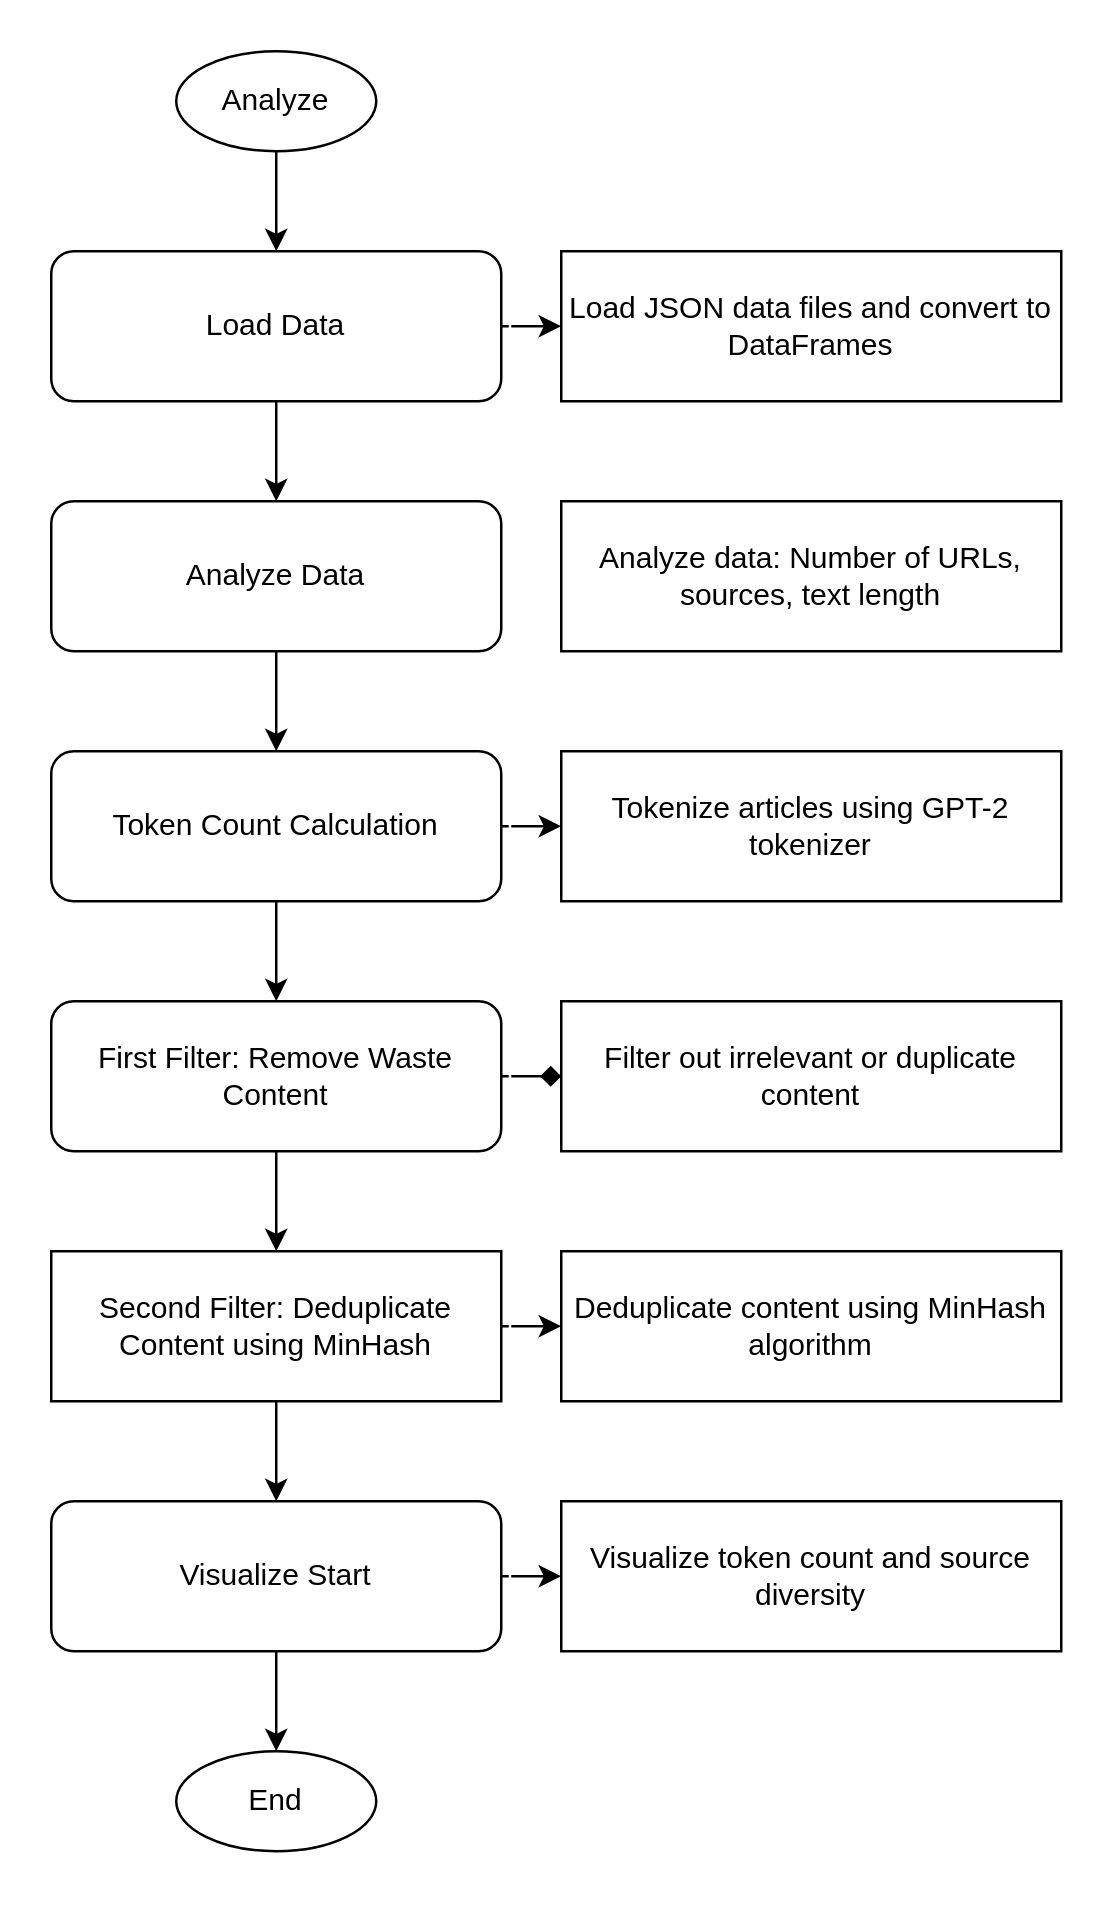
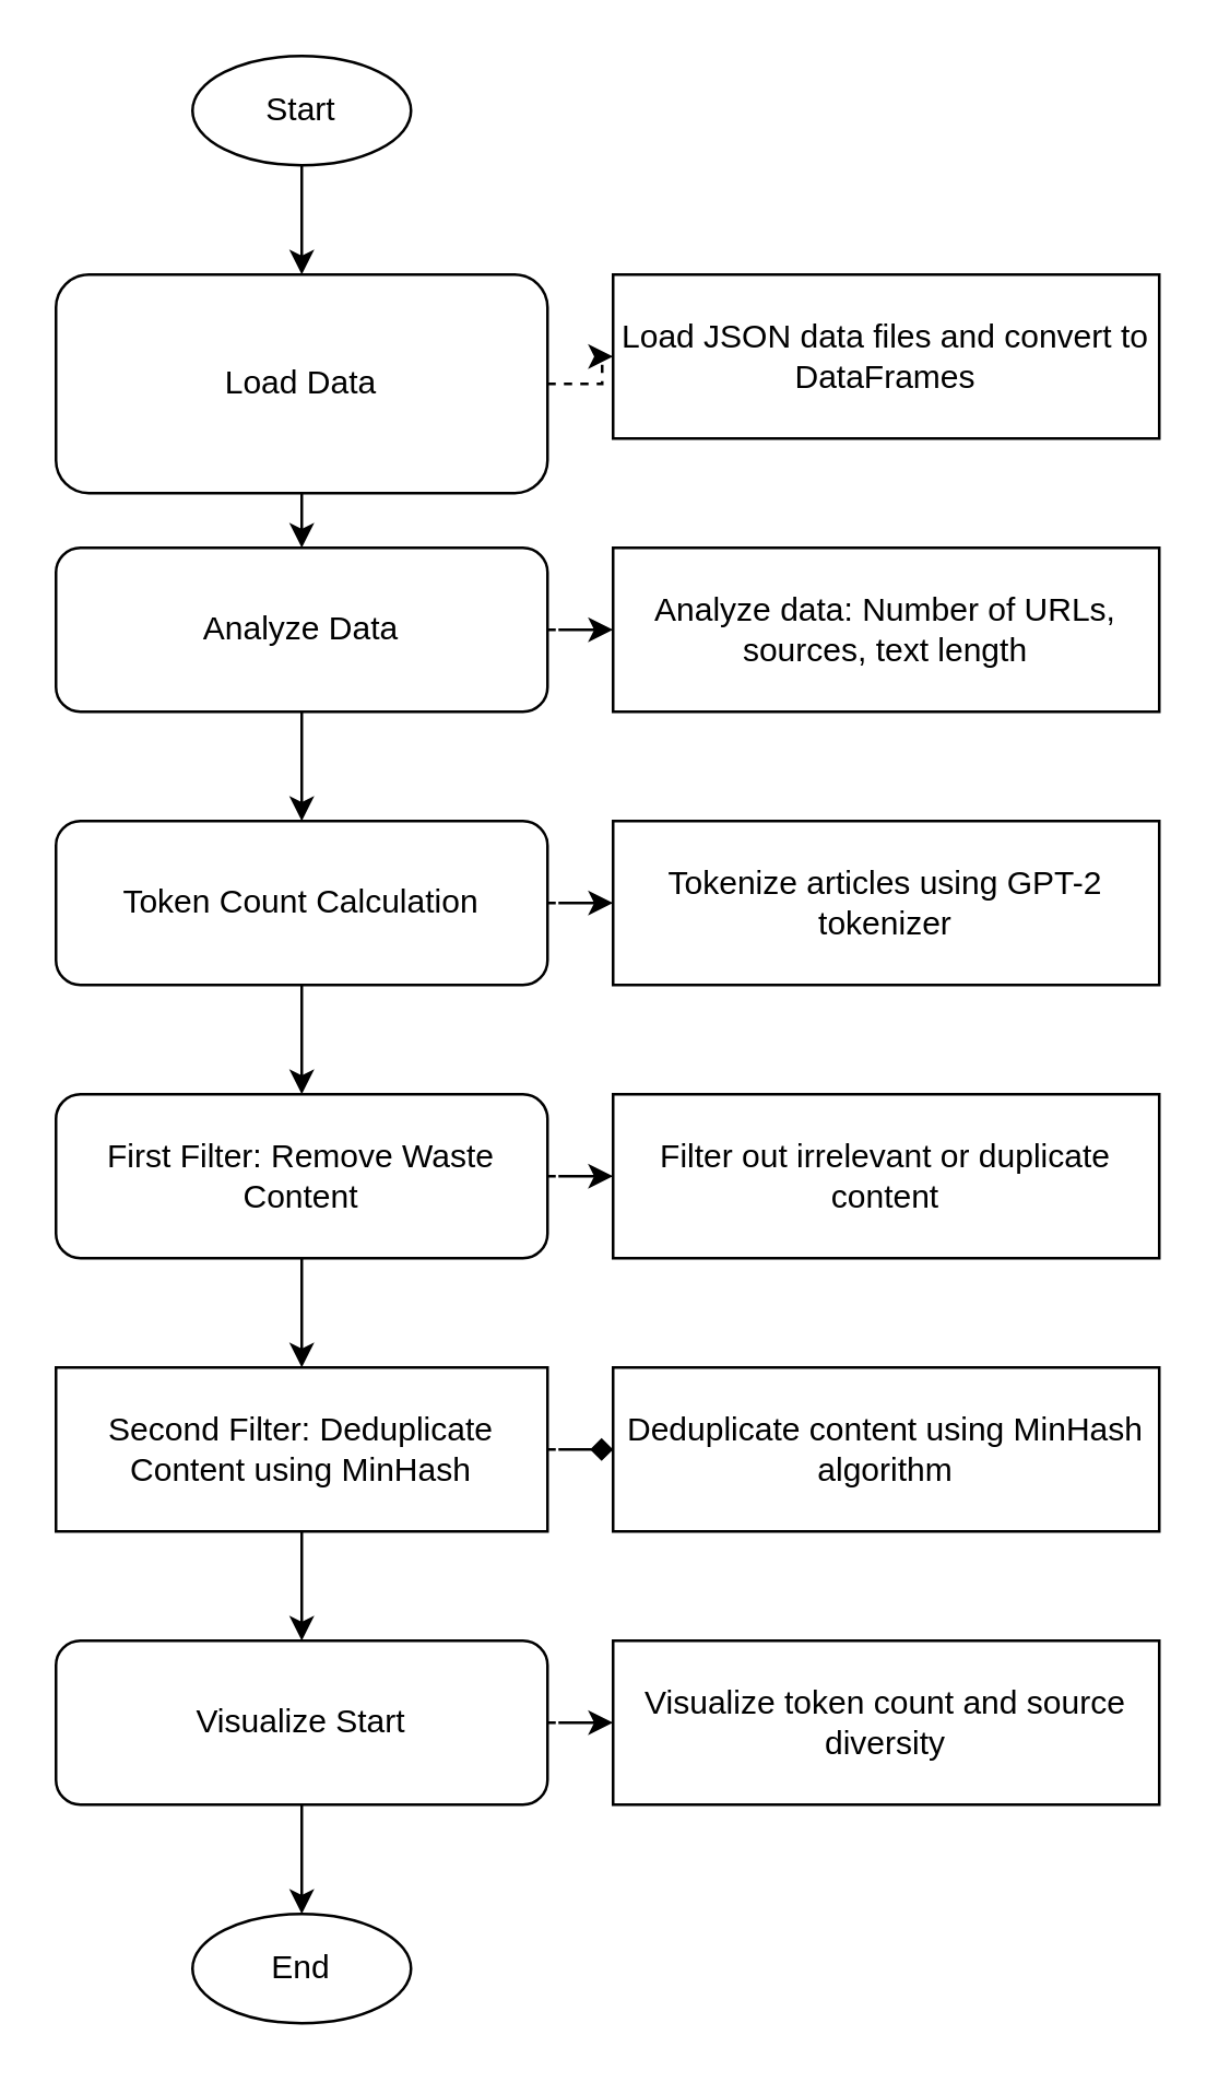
- <mxCell id="2" value="Analyze" style="ellipse;whiteSpace=wrap;html=1;" parent="1" vertex="1"><mxGeometry x="70" y="20" width="80" height="40" as="geometry" /></mxCell>
+ <mxCell id="2" value="Start" style="ellipse;whiteSpace=wrap;html=1;" parent="1" vertex="1"><mxGeometry x="70" y="20" width="80" height="40" as="geometry" /></mxCell>
- <mxCell id="3" value="Load Data" style="rounded=1;whiteSpace=wrap;html=1;" parent="1" vertex="1"><mxGeometry x="20" y="100" width="180" height="60" as="geometry" /></mxCell>
+ <mxCell id="3" value="Load Data" style="rounded=1;whiteSpace=wrap;html=1;" parent="1" vertex="1"><mxGeometry x="20" y="100" width="180" height="80" as="geometry" /></mxCell>
+ <mxCell id="24" style="edgeStyle=orthogonalEdgeStyle;rounded=0;orthogonalLoop=1;jettySize=auto;html=1;dashed=1;" parent="1" source="4" target="18" edge="1"><mxGeometry relative="1" as="geometry" /></mxCell>
- <mxCell id="26" style="edgeStyle=orthogonalEdgeStyle;rounded=0;orthogonalLoop=1;jettySize=auto;html=1;dashed=1;endArrow=diamond;" parent="1" source="6" target="20" edge="1"><mxGeometry relative="1" as="geometry" /></mxCell>
+ <mxCell id="26" style="edgeStyle=orthogonalEdgeStyle;rounded=0;orthogonalLoop=1;jettySize=auto;html=1;dashed=1;" parent="1" source="6" target="20" edge="1"><mxGeometry relative="1" as="geometry" /></mxCell>
- <mxCell id="27" style="edgeStyle=orthogonalEdgeStyle;rounded=0;orthogonalLoop=1;jettySize=auto;html=1;dashed=1;" parent="1" source="7" target="21" edge="1"><mxGeometry relative="1" as="geometry" /></mxCell>
+ <mxCell id="27" style="edgeStyle=orthogonalEdgeStyle;rounded=0;orthogonalLoop=1;jettySize=auto;html=1;dashed=1;endArrow=diamond;" parent="1" source="7" target="21" edge="1"><mxGeometry relative="1" as="geometry" /></mxCell>
